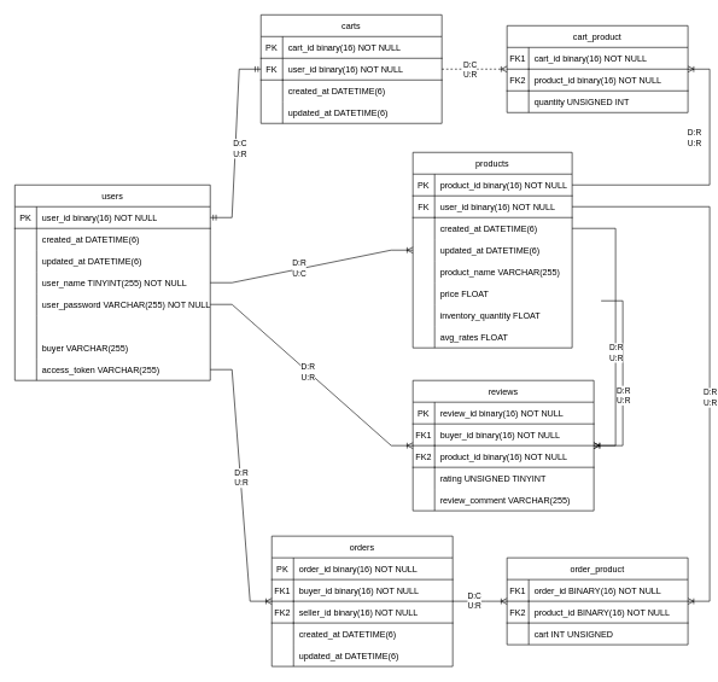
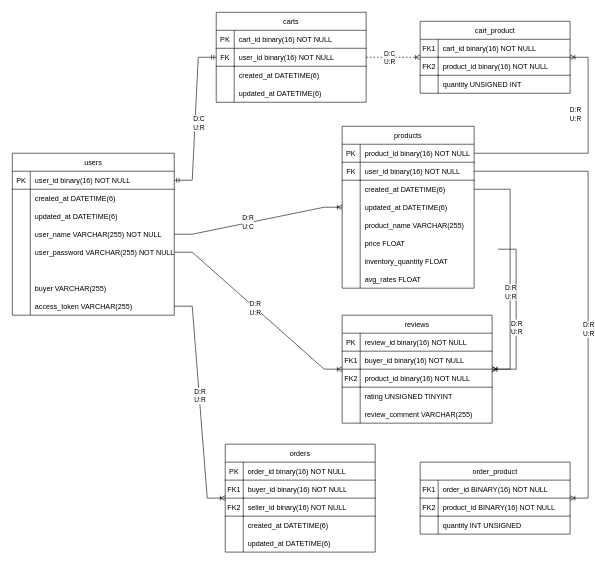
- <mxCell id="52" value="user_name TINYINT(255) NOT NULL" style="shape=partialRectangle;overflow=hidden;connectable=0;fillColor=none;top=0;left=0;bottom=0;right=0;align=left;spacingLeft=6;fontStyle=0;resizeHeight=0;resizable=1;noLabel=0;strokeOpacity=100;" vertex="1" parent="50"><mxGeometry x="30" width="240" height="30" as="geometry"><mxRectangle width="240" height="30" as="alternateBounds" /></mxGeometry></mxCell>
+ <mxCell id="52" value="user_name VARCHAR(255) NOT NULL" style="shape=partialRectangle;overflow=hidden;connectable=0;fillColor=none;top=0;left=0;bottom=0;right=0;align=left;spacingLeft=6;fontStyle=0;resizeHeight=0;resizable=1;noLabel=0;strokeOpacity=100;" vertex="1" parent="50"><mxGeometry x="30" width="240" height="30" as="geometry"><mxRectangle width="240" height="30" as="alternateBounds" /></mxGeometry></mxCell>
- <mxCell id="108" value="" style="edgeStyle=entityRelationEdgeStyle;fontSize=12;html=1;endArrow=ERoneToMany;rounded=0;fontStyle=0" edge="1" parent="1" source="64" target="98"><mxGeometry width="100" height="100" relative="1" as="geometry"><mxPoint x="620" y="195" as="sourcePoint" /><mxPoint x="710" y="195" as="targetPoint" /></mxGeometry></mxCell>
- <mxCell id="109" value="D:C&lt;br&gt;U:R" style="edgeLabel;html=1;align=center;verticalAlign=middle;resizable=0;points=[];" vertex="1" connectable="0" parent="108"><mxGeometry x="-0.222" y="1" relative="1" as="geometry"><mxPoint as="offset" /></mxGeometry></mxCell>
- <mxCell id="107" value="cart INT UNSIGNED" style="shape=partialRectangle;overflow=hidden;connectable=0;fillColor=none;top=0;left=0;bottom=0;right=0;align=left;spacingLeft=6;fontStyle=0" vertex="1" parent="105"><mxGeometry x="30" width="220" height="30" as="geometry"><mxRectangle width="220" height="30" as="alternateBounds" /></mxGeometry></mxCell>
+ <mxCell id="107" value="quantity INT UNSIGNED" style="shape=partialRectangle;overflow=hidden;connectable=0;fillColor=none;top=0;left=0;bottom=0;right=0;align=left;spacingLeft=6;fontStyle=0" vertex="1" parent="105"><mxGeometry x="30" width="220" height="30" as="geometry"><mxRectangle width="220" height="30" as="alternateBounds" /></mxGeometry></mxCell>
